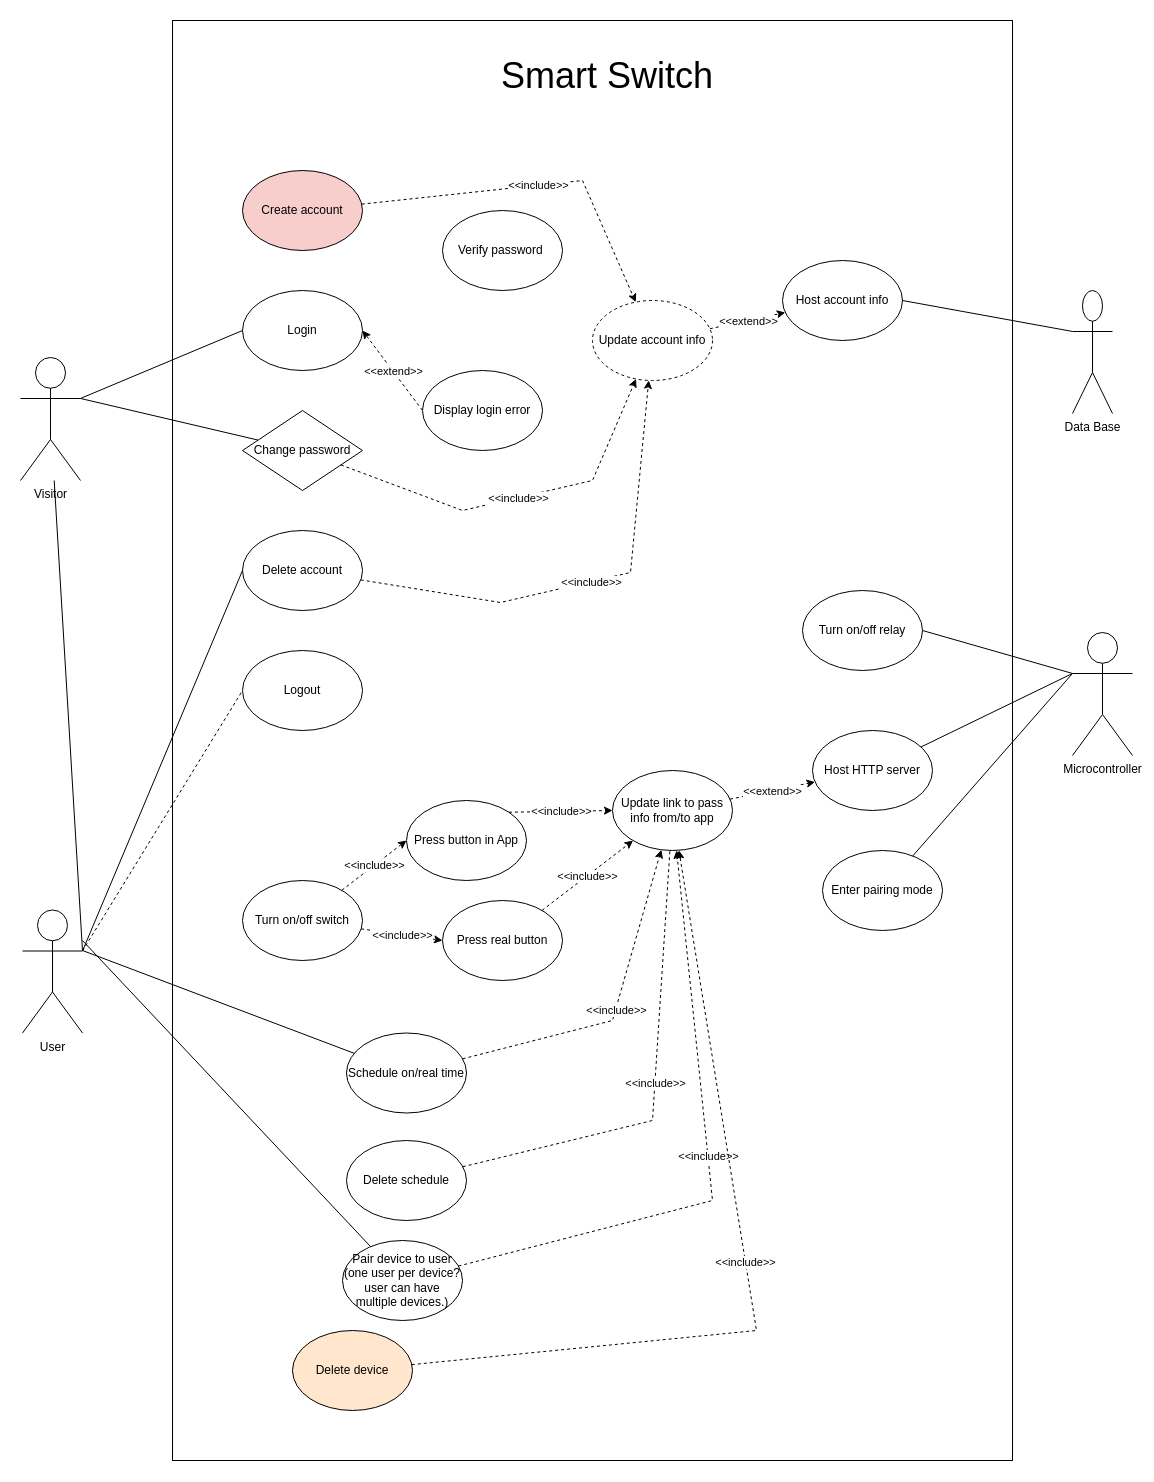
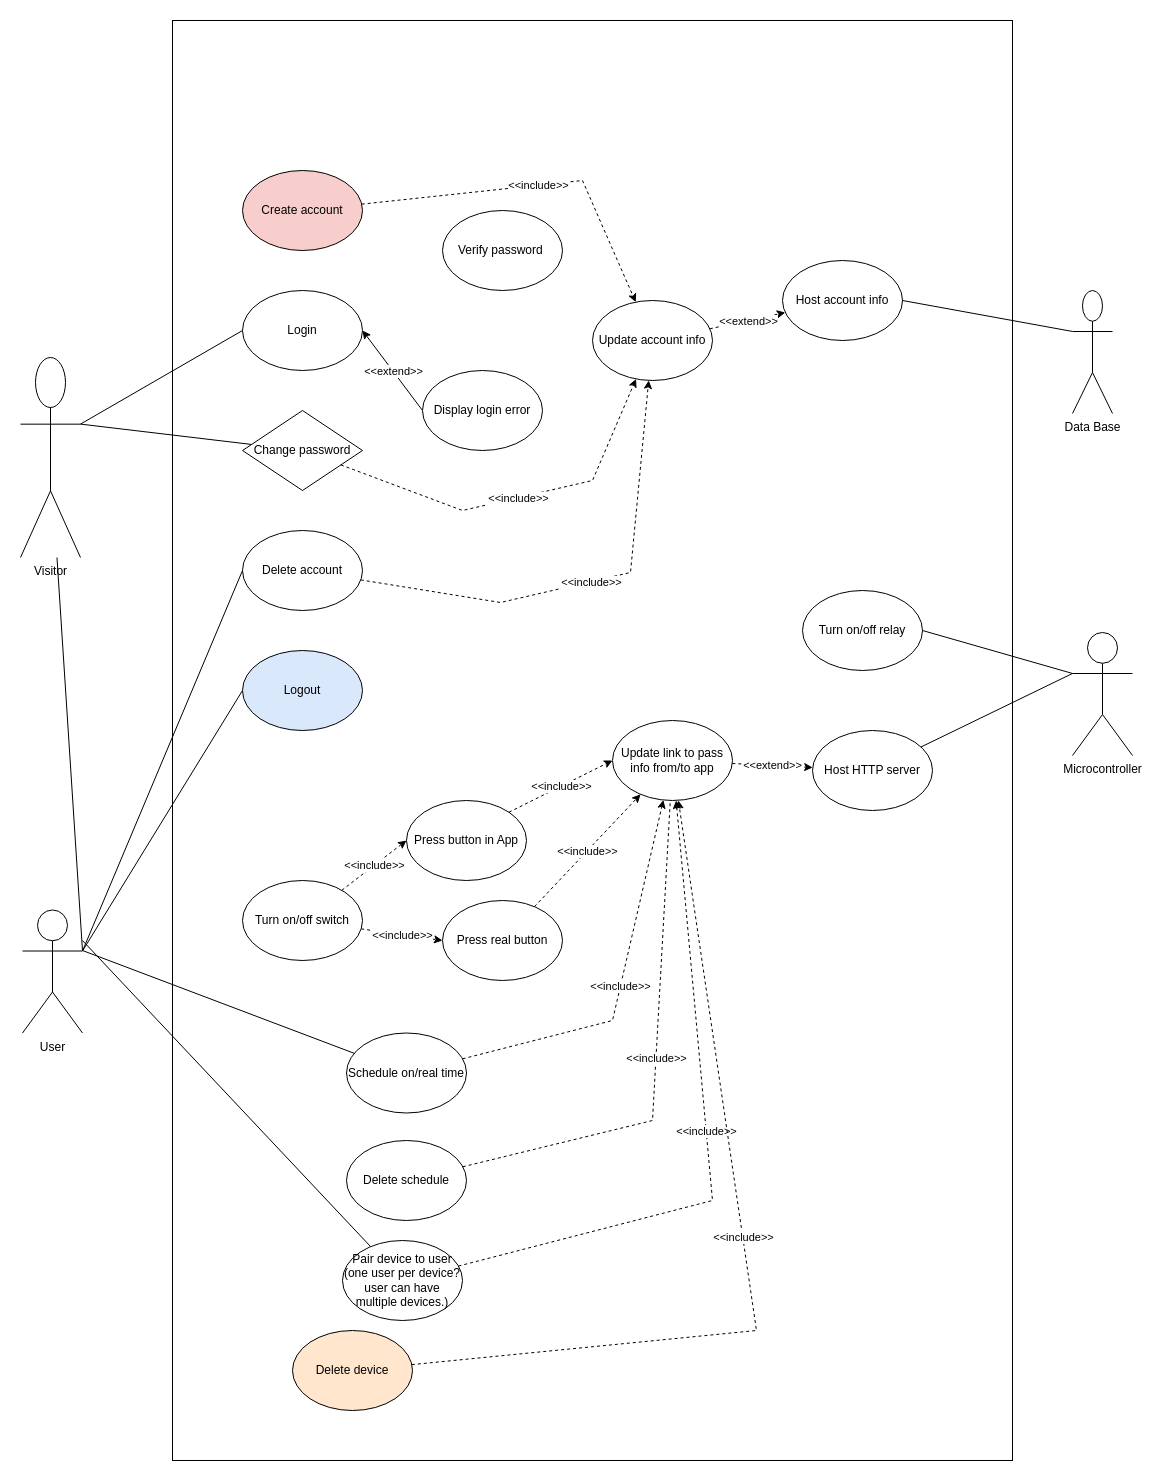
- <mxCell id="19" value="&lt;font style=&quot;font-size: 36px;&quot;&gt;Smart Switch&lt;br&gt;&lt;/font&gt;" style="text;html=1;strokeColor=none;fillColor=none;align=center;verticalAlign=middle;whiteSpace=wrap;rounded=0;" parent="1" vertex="1"><mxGeometry x="382" y="30" width="450" height="90" as="geometry" /></mxCell>
- <mxCell id="25" value="Update account info" style="ellipse;whiteSpace=wrap;html=1;dashed=1;" vertex="1" parent="1"><mxGeometry x="592" y="300" width="120" height="80" as="geometry" /></mxCell>
+ <mxCell id="25" value="Update account info" style="ellipse;whiteSpace=wrap;html=1;" vertex="1" parent="1"><mxGeometry x="592" y="300" width="120" height="80" as="geometry" /></mxCell>
- <mxCell id="9" value="" style="endArrow=classic;html=1;rounded=0;entryX=1;entryY=0.5;entryDx=0;entryDy=0;exitX=0;exitY=0.5;exitDx=0;exitDy=0;dashed=1;" parent="1" source="11" target="4" edge="1"><mxGeometry relative="1" as="geometry"><mxPoint x="452" y="340" as="sourcePoint" /><mxPoint x="452" y="240" as="targetPoint" /><Array as="points" /></mxGeometry></mxCell>
+ <mxCell id="9" value="" style="endArrow=classic;html=1;rounded=0;entryX=1;entryY=0.5;entryDx=0;entryDy=0;exitX=0;exitY=0.5;exitDx=0;exitDy=0;dashed=0;" parent="1" source="11" target="4" edge="1"><mxGeometry relative="1" as="geometry"><mxPoint x="452" y="340" as="sourcePoint" /><mxPoint x="452" y="240" as="targetPoint" /><Array as="points" /></mxGeometry></mxCell>
- <mxCell id="12" value="Visitor" style="shape=umlActor;verticalLabelPosition=bottom;verticalAlign=top;html=1;outlineConnect=0;" parent="1" vertex="1"><mxGeometry x="20" y="357" width="60" height="123" as="geometry" /></mxCell>
+ <mxCell id="12" value="Visitor" style="shape=umlActor;verticalLabelPosition=bottom;verticalAlign=top;html=1;outlineConnect=0;" parent="1" vertex="1"><mxGeometry x="20" y="357" width="60" height="200" as="geometry" /></mxCell>
- <mxCell id="5" value="Logout" style="ellipse;whiteSpace=wrap;html=1;" parent="1" vertex="1"><mxGeometry x="242" y="650" width="120" height="80" as="geometry" /></mxCell>
+ <mxCell id="5" value="Logout" style="ellipse;whiteSpace=wrap;html=1;fillColor=#dae8fc;" parent="1" vertex="1"><mxGeometry x="242" y="650" width="120" height="80" as="geometry" /></mxCell>
- <mxCell id="35" value="" style="endArrow=none;html=1;rounded=0;entryX=0;entryY=0.333;entryDx=0;entryDy=0;entryPerimeter=0;" edge="1" parent="1" source="34" target="26"><mxGeometry width="50" height="50" relative="1" as="geometry"><mxPoint x="931" y="756" as="sourcePoint" /><mxPoint x="1082" y="683" as="targetPoint" /></mxGeometry></mxCell>
- <mxCell id="31" value="Update link to pass info from/to app" style="ellipse;whiteSpace=wrap;html=1;" vertex="1" parent="1"><mxGeometry x="612" y="770" width="120" height="80" as="geometry" /></mxCell>
+ <mxCell id="31" value="Update link to pass info from/to app" style="ellipse;whiteSpace=wrap;html=1;" vertex="1" parent="1"><mxGeometry x="612" y="720" width="120" height="80" as="geometry" /></mxCell>
- <mxCell id="18" value="" style="endArrow=none;html=1;rounded=0;exitX=1;exitY=0.333;exitDx=0;exitDy=0;exitPerimeter=0;entryX=0;entryY=0.5;entryDx=0;entryDy=0;dashed=1;" parent="1" source="13" target="5" edge="1"><mxGeometry width="50" height="50" relative="1" as="geometry"><mxPoint x="362" y="1070" as="sourcePoint" /><mxPoint x="412" y="1020" as="targetPoint" /></mxGeometry></mxCell>
+ <mxCell id="18" value="" style="endArrow=none;html=1;rounded=0;exitX=1;exitY=0.333;exitDx=0;exitDy=0;exitPerimeter=0;entryX=0;entryY=0.5;entryDx=0;entryDy=0;" parent="1" source="13" target="5" edge="1"><mxGeometry width="50" height="50" relative="1" as="geometry"><mxPoint x="362" y="1070" as="sourcePoint" /><mxPoint x="412" y="1020" as="targetPoint" /></mxGeometry></mxCell>
- <mxCell id="34" value="Enter pairing mode" style="ellipse;whiteSpace=wrap;html=1;" vertex="1" parent="1"><mxGeometry x="822" y="850" width="120" height="80" as="geometry" /></mxCell>
